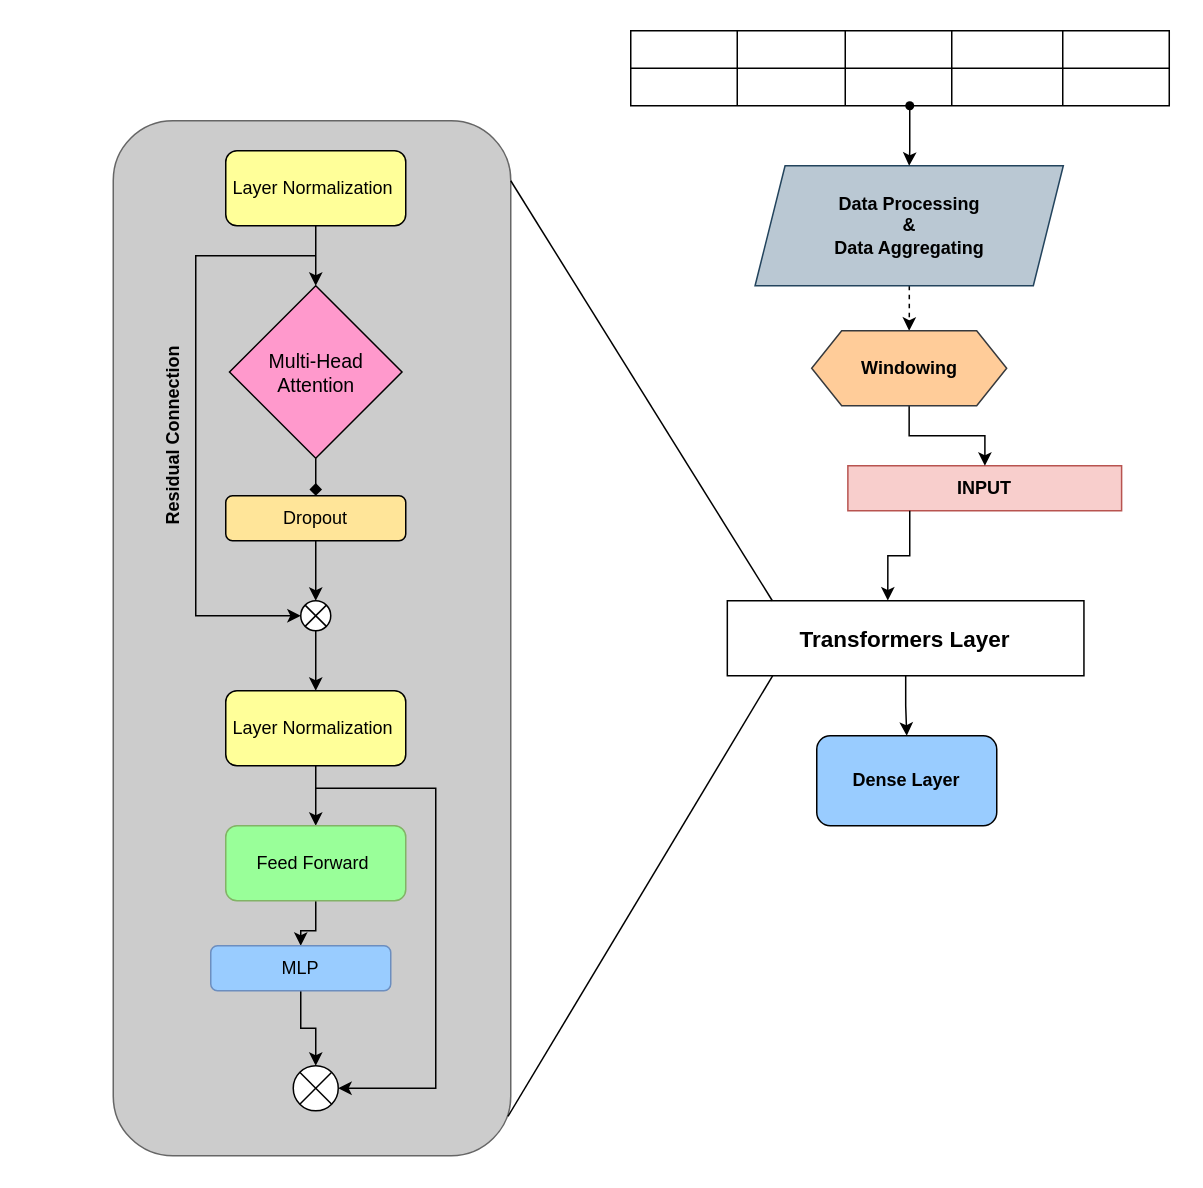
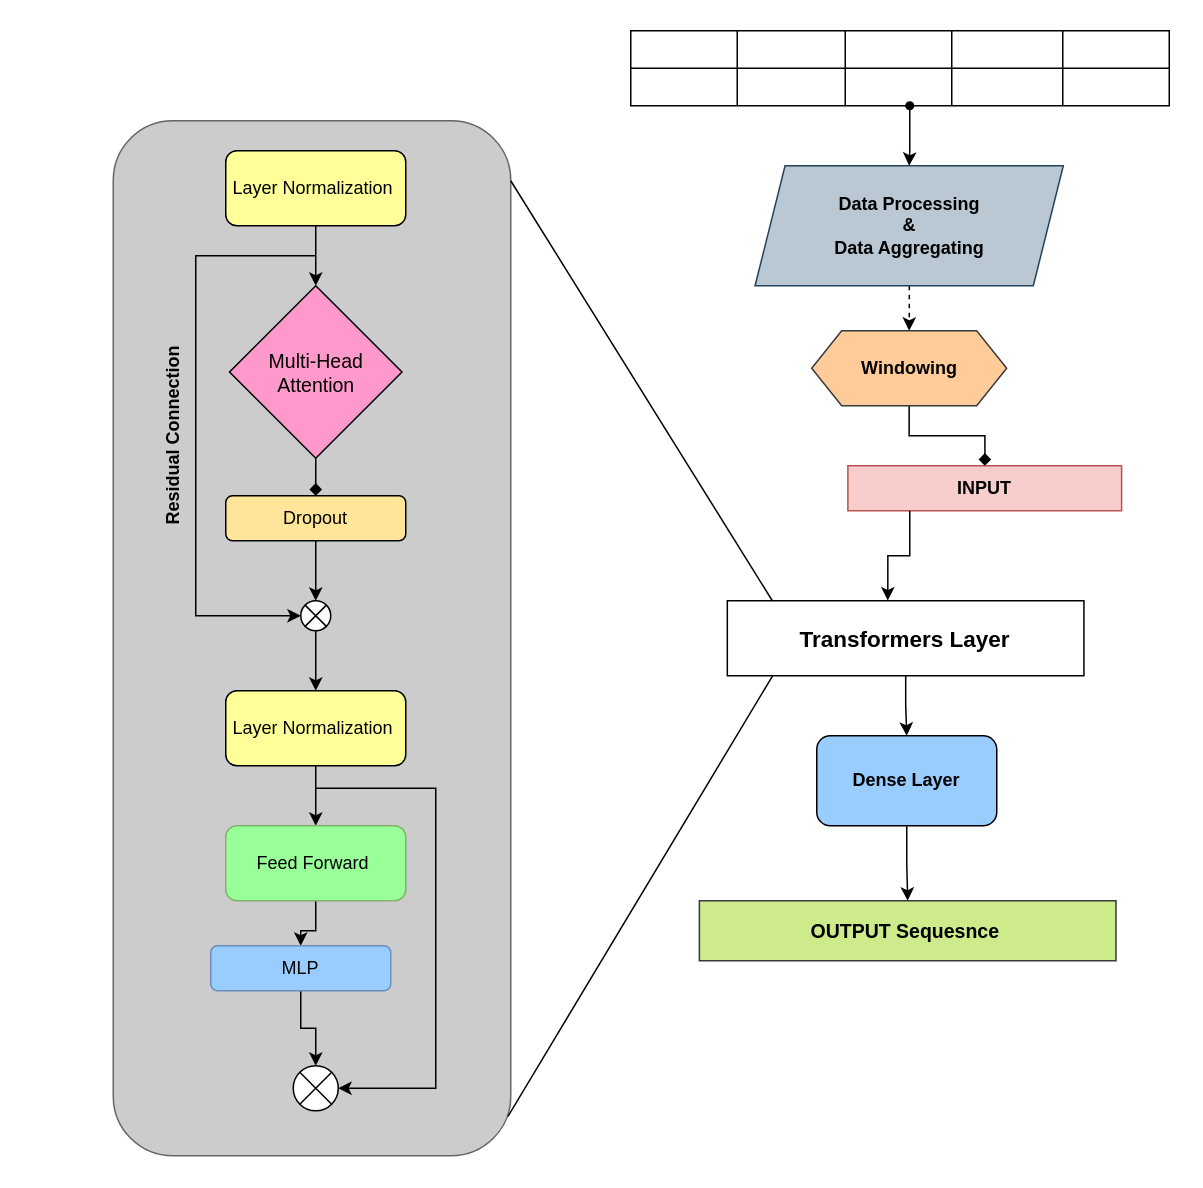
- <mxCell id="40" style="edgeStyle=orthogonalEdgeStyle;rounded=0;orthogonalLoop=1;jettySize=auto;html=1;" edge="1" parent="1" source="41" target="3"><mxGeometry relative="1" as="geometry" /></mxCell>
+ <mxCell id="40" style="edgeStyle=orthogonalEdgeStyle;rounded=0;orthogonalLoop=1;jettySize=auto;html=1;endArrow=diamond;" edge="1" parent="1" source="41" target="3"><mxGeometry relative="1" as="geometry" /></mxCell>
+ <mxCell id="17" style="edgeStyle=orthogonalEdgeStyle;rounded=0;orthogonalLoop=1;jettySize=auto;html=1;entryX=0.5;entryY=0;entryDx=0;entryDy=0;" edge="1" parent="1" source="18" target="37"><mxGeometry relative="1" as="geometry" /></mxCell>
+ <mxCell id="37" value="&lt;b&gt;&lt;font style=&quot;font-size: 13px;&quot;&gt;OUTPUT Sequesnce&amp;nbsp;&lt;/font&gt;&lt;/b&gt;" style="rounded=0;whiteSpace=wrap;html=1;fillColor=#cdeb8b;fillStyle=auto;strokeColor=#36393d;" vertex="1" parent="1"><mxGeometry x="465.75" y="600" width="277.75" height="40" as="geometry" /></mxCell>
